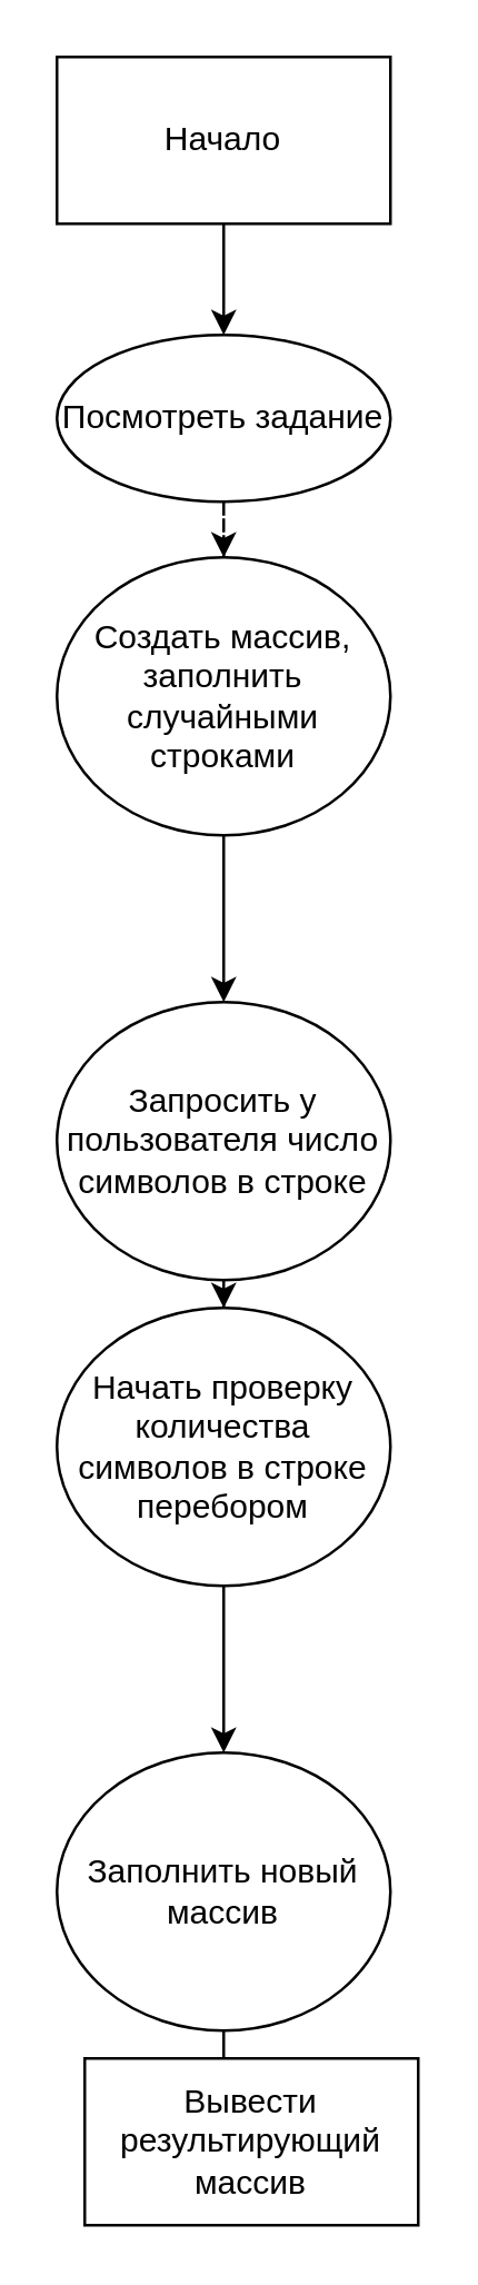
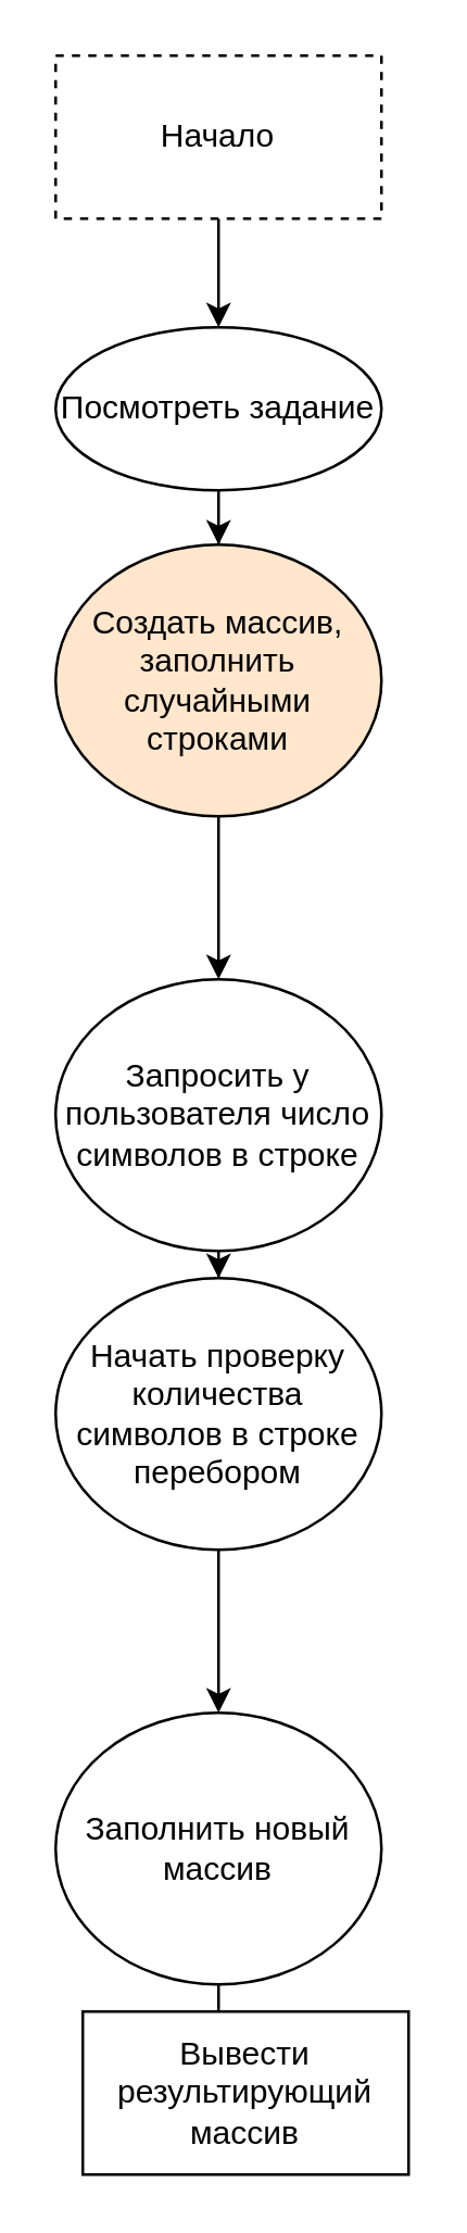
- <mxCell id="3" value="Начало" style="rounded=0;whiteSpace=wrap;html=1;" vertex="1" parent="1"><mxGeometry x="20" y="20" width="120" height="60" as="geometry" /></mxCell>
+ <mxCell id="3" value="Начало" style="rounded=0;whiteSpace=wrap;html=1;dashed=1;" vertex="1" parent="1"><mxGeometry x="20" y="20" width="120" height="60" as="geometry" /></mxCell>
- <mxCell id="4" value="" style="edgeStyle=orthogonalEdgeStyle;rounded=0;orthogonalLoop=1;jettySize=auto;html=1;dashed=1;" edge="1" parent="1" source="5" target="7"><mxGeometry relative="1" as="geometry" /></mxCell>
+ <mxCell id="4" value="" style="edgeStyle=orthogonalEdgeStyle;rounded=0;orthogonalLoop=1;jettySize=auto;html=1;" edge="1" parent="1" source="5" target="7"><mxGeometry relative="1" as="geometry" /></mxCell>
- <mxCell id="7" value="Создать массив, заполнить случайными строками" style="ellipse;whiteSpace=wrap;html=1;rounded=0;" vertex="1" parent="1"><mxGeometry x="20" y="200" width="120" height="100" as="geometry" /></mxCell>
+ <mxCell id="7" value="Создать массив, заполнить случайными строками" style="ellipse;whiteSpace=wrap;html=1;rounded=0;fillColor=#ffe6cc;" vertex="1" parent="1"><mxGeometry x="20" y="200" width="120" height="100" as="geometry" /></mxCell>
